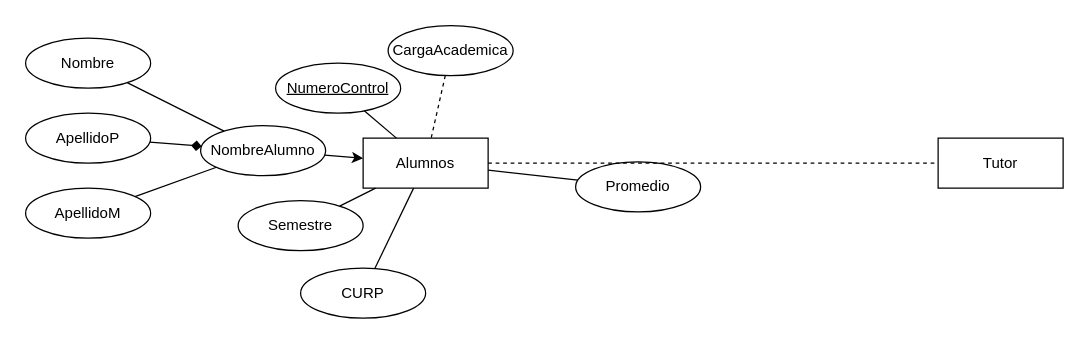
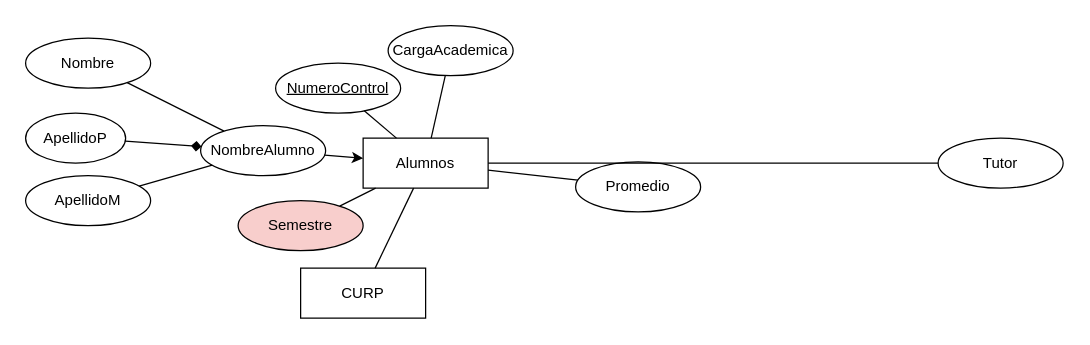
- <mxCell id="18" value="" style="endArrow=none;html=1;rounded=0;dashed=1;" parent="1" source="3" target="2" edge="1"><mxGeometry relative="1" as="geometry"><mxPoint x="730" y="210" as="sourcePoint" /><mxPoint x="890" y="210" as="targetPoint" /></mxGeometry></mxCell>
+ <mxCell id="18" value="" style="endArrow=none;html=1;rounded=0;" parent="1" source="3" target="2" edge="1"><mxGeometry relative="1" as="geometry"><mxPoint x="730" y="210" as="sourcePoint" /><mxPoint x="890" y="210" as="targetPoint" /></mxGeometry></mxCell>
- <mxCell id="10" value="ApellidoP" style="ellipse;whiteSpace=wrap;html=1;align=center;" parent="1" vertex="1"><mxGeometry x="20" y="90" width="100" height="40" as="geometry" /></mxCell>
+ <mxCell id="10" value="ApellidoP" style="ellipse;whiteSpace=wrap;html=1;align=center;" parent="1" vertex="1"><mxGeometry x="20" y="90" width="80" height="40" as="geometry" /></mxCell>
- <mxCell id="22" value="" style="endArrow=none;html=1;rounded=0;dashed=1;" parent="1" source="2" target="21" edge="1"><mxGeometry relative="1" as="geometry"><mxPoint x="380" y="130" as="sourcePoint" /><mxPoint x="540" y="130" as="targetPoint" /></mxGeometry></mxCell>
+ <mxCell id="22" value="" style="endArrow=none;html=1;rounded=0;" parent="1" source="2" target="21" edge="1"><mxGeometry relative="1" as="geometry"><mxPoint x="380" y="130" as="sourcePoint" /><mxPoint x="540" y="130" as="targetPoint" /></mxGeometry></mxCell>
- <mxCell id="21" value="Tutor" style="whiteSpace=wrap;html=1;align=center;" parent="1" vertex="1"><mxGeometry x="750" y="110" width="100" height="40" as="geometry" /></mxCell>
+ <mxCell id="21" value="Tutor" style="ellipse;whiteSpace=wrap;html=1;align=center;" parent="1" vertex="1"><mxGeometry x="750" y="110" width="100" height="40" as="geometry" /></mxCell>
- <mxCell id="11" value="ApellidoM" style="ellipse;whiteSpace=wrap;html=1;align=center;" parent="1" vertex="1"><mxGeometry x="20" y="150" width="100" height="40" as="geometry" /></mxCell>
+ <mxCell id="11" value="ApellidoM" style="ellipse;whiteSpace=wrap;html=1;align=center;" parent="1" vertex="1"><mxGeometry x="20" y="140" width="100" height="40" as="geometry" /></mxCell>
- <mxCell id="6" value="Semestre" style="ellipse;whiteSpace=wrap;html=1;align=center;" parent="1" vertex="1"><mxGeometry x="190" y="160" width="100" height="40" as="geometry" /></mxCell>
+ <mxCell id="6" value="Semestre" style="ellipse;whiteSpace=wrap;html=1;align=center;fillColor=#f8cecc;" parent="1" vertex="1"><mxGeometry x="190" y="160" width="100" height="40" as="geometry" /></mxCell>
- <mxCell id="7" value="CURP" style="ellipse;whiteSpace=wrap;html=1;align=center;" parent="1" vertex="1"><mxGeometry x="240" y="214" width="100" height="40" as="geometry" /></mxCell>
+ <mxCell id="7" value="CURP" style="whiteSpace=wrap;html=1;align=center;rounded=0;" parent="1" vertex="1"><mxGeometry x="240" y="214" width="100" height="40" as="geometry" /></mxCell>
